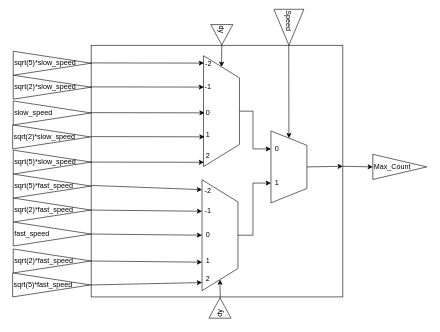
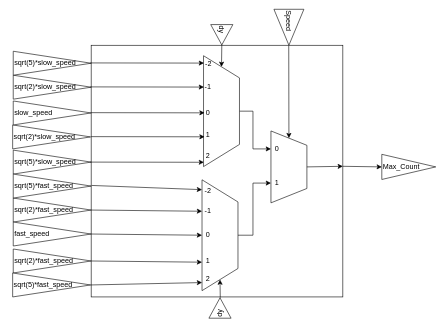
- <mxCell id="47" value="Max_Count" style="triangle;whiteSpace=wrap;html=1;align=left;" vertex="1" parent="1"><mxGeometry x="621" y="257" width="90" height="42" as="geometry" /></mxCell>
+ <mxCell id="47" value="Max_Count" style="triangle;whiteSpace=wrap;html=1;align=left;" vertex="1" parent="1"><mxGeometry x="636" y="257" width="90" height="42" as="geometry" /></mxCell>
